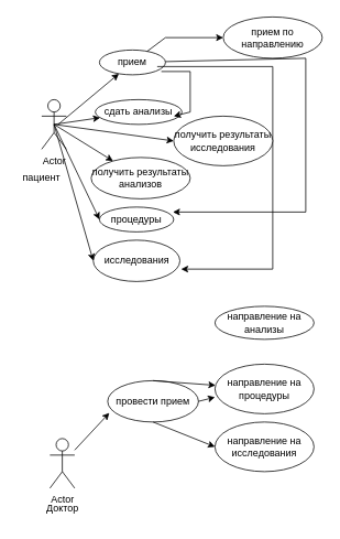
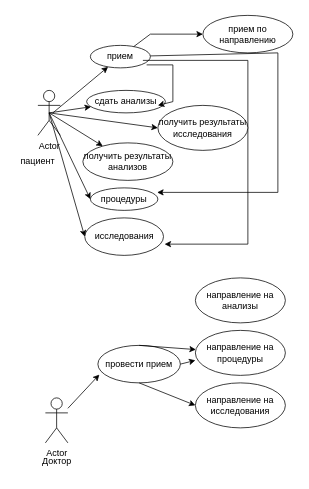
- <mxCell id="22" value="направление на анализы" style="ellipse;whiteSpace=wrap;html=1;" vertex="1" parent="1"><mxGeometry x="260" y="370" width="120" height="40" as="geometry" /></mxCell>
+ <mxCell id="22" value="направление на анализы" style="ellipse;whiteSpace=wrap;html=1;" vertex="1" parent="1"><mxGeometry x="260" y="370" width="120" height="60" as="geometry" /></mxCell>
